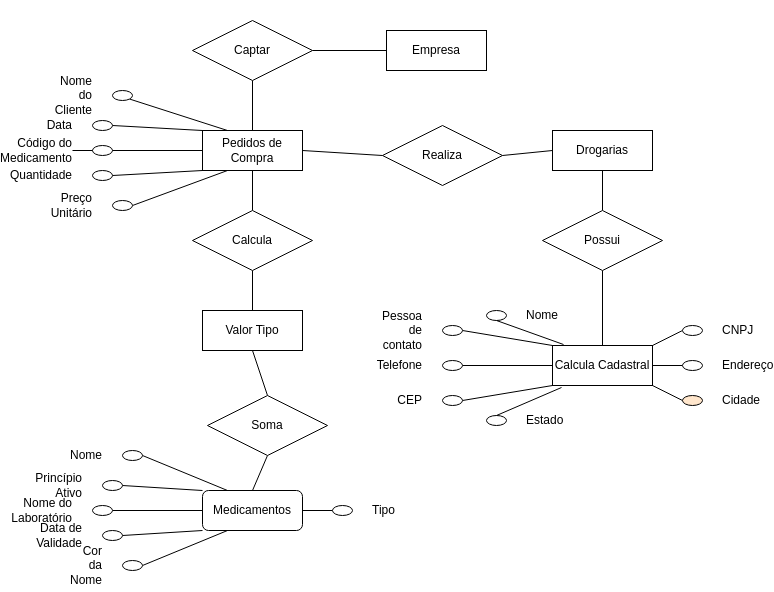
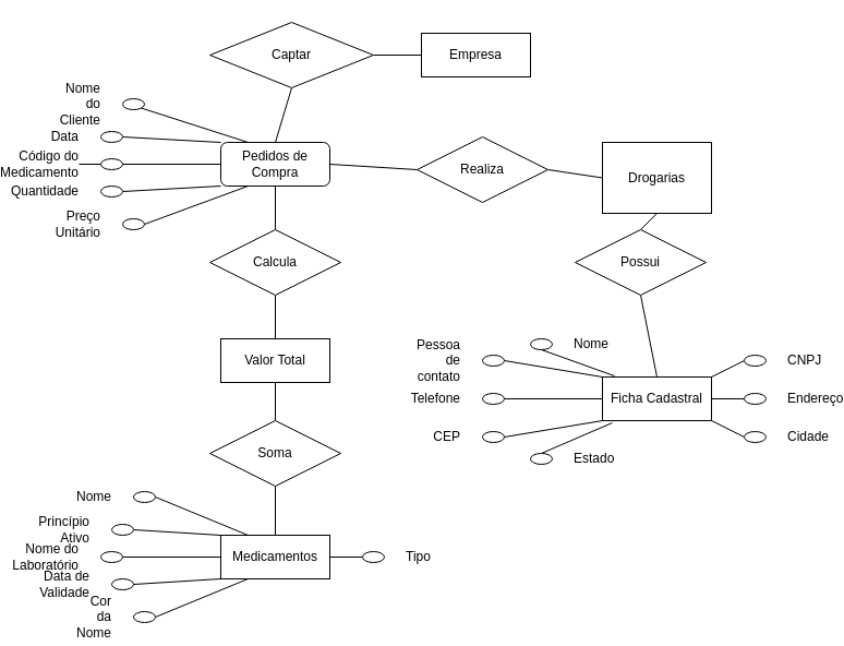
- <mxCell id="49" value="Captar" style="shape=rhombus;perimeter=rhombusPerimeter;whiteSpace=wrap;html=1;align=center;" vertex="1" parent="1"><mxGeometry x="140" y="20" width="120" height="60" as="geometry" /></mxCell>
+ <mxCell id="49" value="Captar" style="shape=rhombus;perimeter=rhombusPerimeter;whiteSpace=wrap;html=1;align=center;" vertex="1" parent="1"><mxGeometry x="140" y="20" width="150" height="60" as="geometry" /></mxCell>
- <mxCell id="24" value="Pedidos de Compra" style="whiteSpace=wrap;html=1;align=center;" vertex="1" parent="1"><mxGeometry x="150" y="130" width="100" height="40" as="geometry" /></mxCell>
+ <mxCell id="24" value="Pedidos de Compra" style="whiteSpace=wrap;html=1;align=center;rounded=1;" vertex="1" parent="1"><mxGeometry x="150" y="130" width="100" height="40" as="geometry" /></mxCell>
- <mxCell id="5" value="Drogarias" style="whiteSpace=wrap;html=1;align=center;" vertex="1" parent="1"><mxGeometry x="500" y="130" width="100" height="40" as="geometry" /></mxCell>
+ <mxCell id="5" value="Drogarias" style="whiteSpace=wrap;html=1;align=center;" vertex="1" parent="1"><mxGeometry x="500" y="130" width="100" height="65" as="geometry" /></mxCell>
- <mxCell id="54" value="Possui" style="shape=rhombus;perimeter=rhombusPerimeter;whiteSpace=wrap;html=1;align=center;" vertex="1" parent="1"><mxGeometry x="490" y="210" width="120" height="60" as="geometry" /></mxCell>
+ <mxCell id="54" value="Possui" style="shape=rhombus;perimeter=rhombusPerimeter;whiteSpace=wrap;html=1;align=center;" vertex="1" parent="1"><mxGeometry x="475" y="210" width="120" height="60" as="geometry" /></mxCell>
- <mxCell id="56" value="Valor Tipo" style="whiteSpace=wrap;html=1;align=center;" vertex="1" parent="1"><mxGeometry x="150" y="310" width="100" height="40" as="geometry" /></mxCell>
+ <mxCell id="56" value="Valor Total" style="whiteSpace=wrap;html=1;align=center;" vertex="1" parent="1"><mxGeometry x="150" y="310" width="100" height="40" as="geometry" /></mxCell>
- <mxCell id="6" value="Calcula Cadastral" style="whiteSpace=wrap;html=1;align=center;" vertex="1" parent="1"><mxGeometry x="500" y="345" width="100" height="40" as="geometry" /></mxCell>
+ <mxCell id="6" value="Ficha Cadastral" style="whiteSpace=wrap;html=1;align=center;" vertex="1" parent="1"><mxGeometry x="500" y="345" width="100" height="40" as="geometry" /></mxCell>
- <mxCell id="13" value="Cidade" style="ellipse;whiteSpace=wrap;html=1;align=left;spacing=40;fillColor=#ffe6cc;" vertex="1" parent="1"><mxGeometry x="630" y="395" width="20" height="10" as="geometry" /></mxCell>
+ <mxCell id="13" value="Cidade" style="ellipse;whiteSpace=wrap;html=1;align=left;spacing=40;" vertex="1" parent="1"><mxGeometry x="630" y="395" width="20" height="10" as="geometry" /></mxCell>
- <mxCell id="60" value="Soma" style="shape=rhombus;perimeter=rhombusPerimeter;whiteSpace=wrap;html=1;align=center;" vertex="1" parent="1"><mxGeometry x="155" y="395" width="120" height="60" as="geometry" /></mxCell>
+ <mxCell id="60" value="Soma" style="shape=rhombus;perimeter=rhombusPerimeter;whiteSpace=wrap;html=1;align=center;" vertex="1" parent="1"><mxGeometry x="140" y="385" width="120" height="60" as="geometry" /></mxCell>
- <mxCell id="35" value="Medicamentos" style="whiteSpace=wrap;html=1;align=center;rounded=1;" vertex="1" parent="1"><mxGeometry x="150" y="490" width="100" height="40" as="geometry" /></mxCell>
+ <mxCell id="35" value="Medicamentos" style="whiteSpace=wrap;html=1;align=center;" vertex="1" parent="1"><mxGeometry x="150" y="490" width="100" height="40" as="geometry" /></mxCell>
